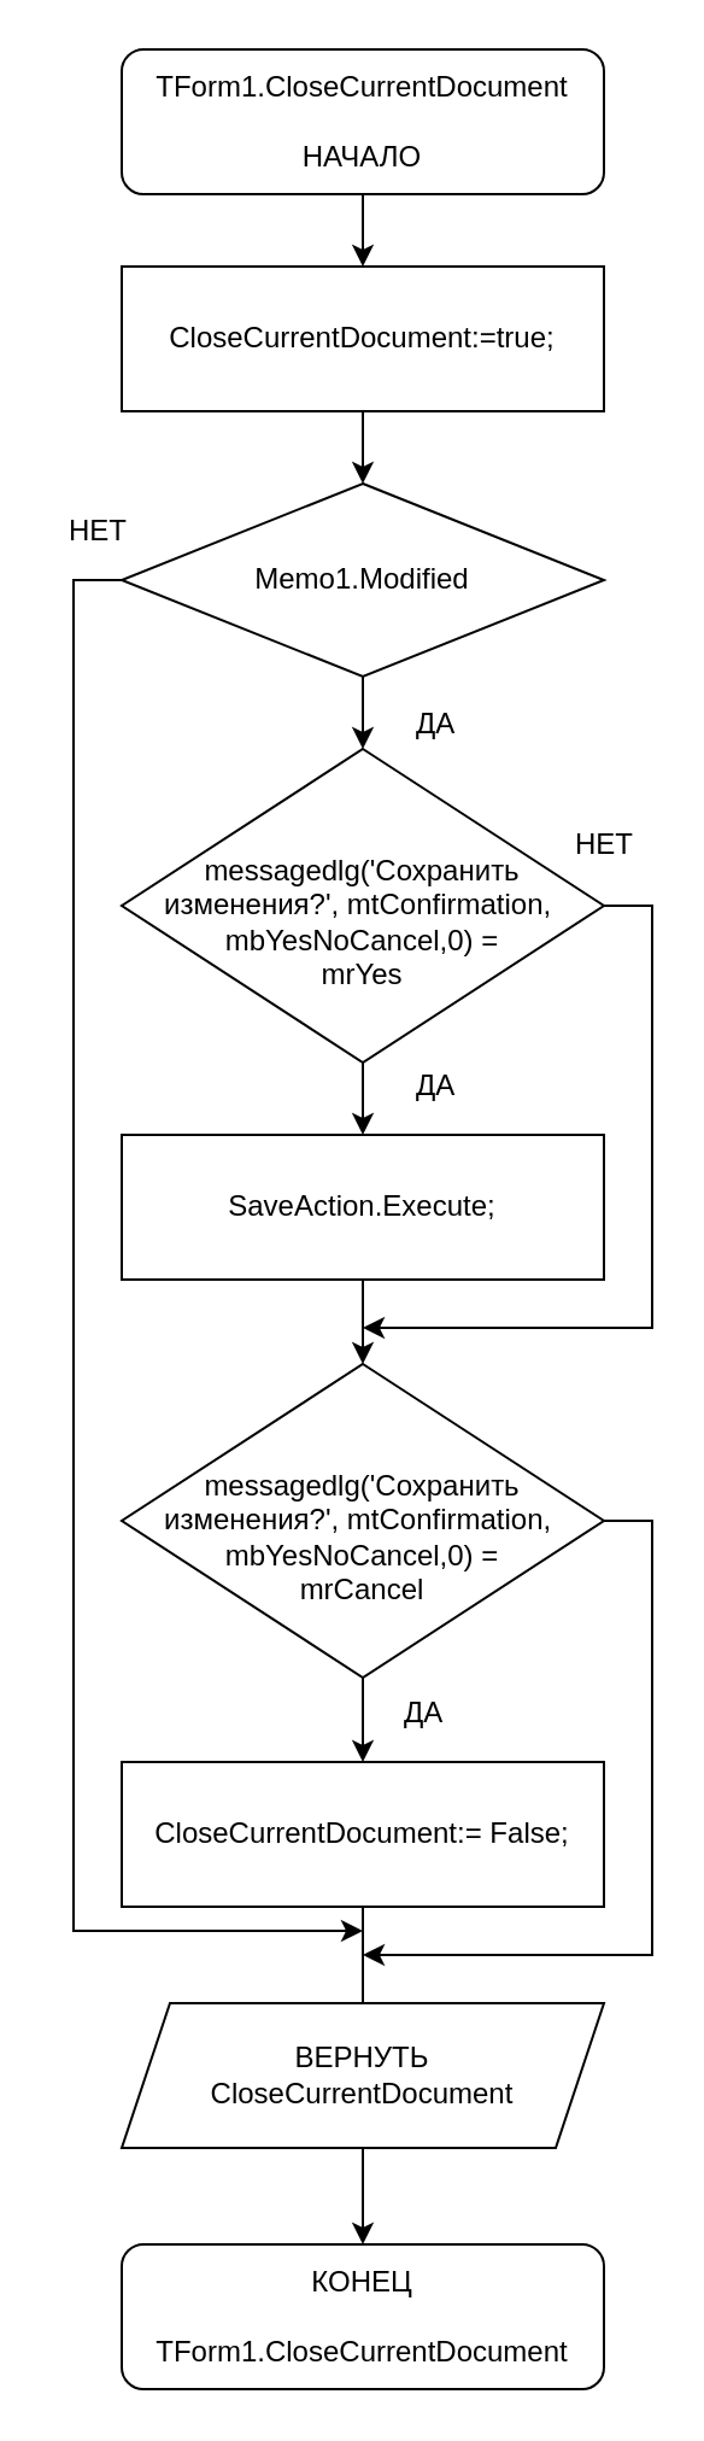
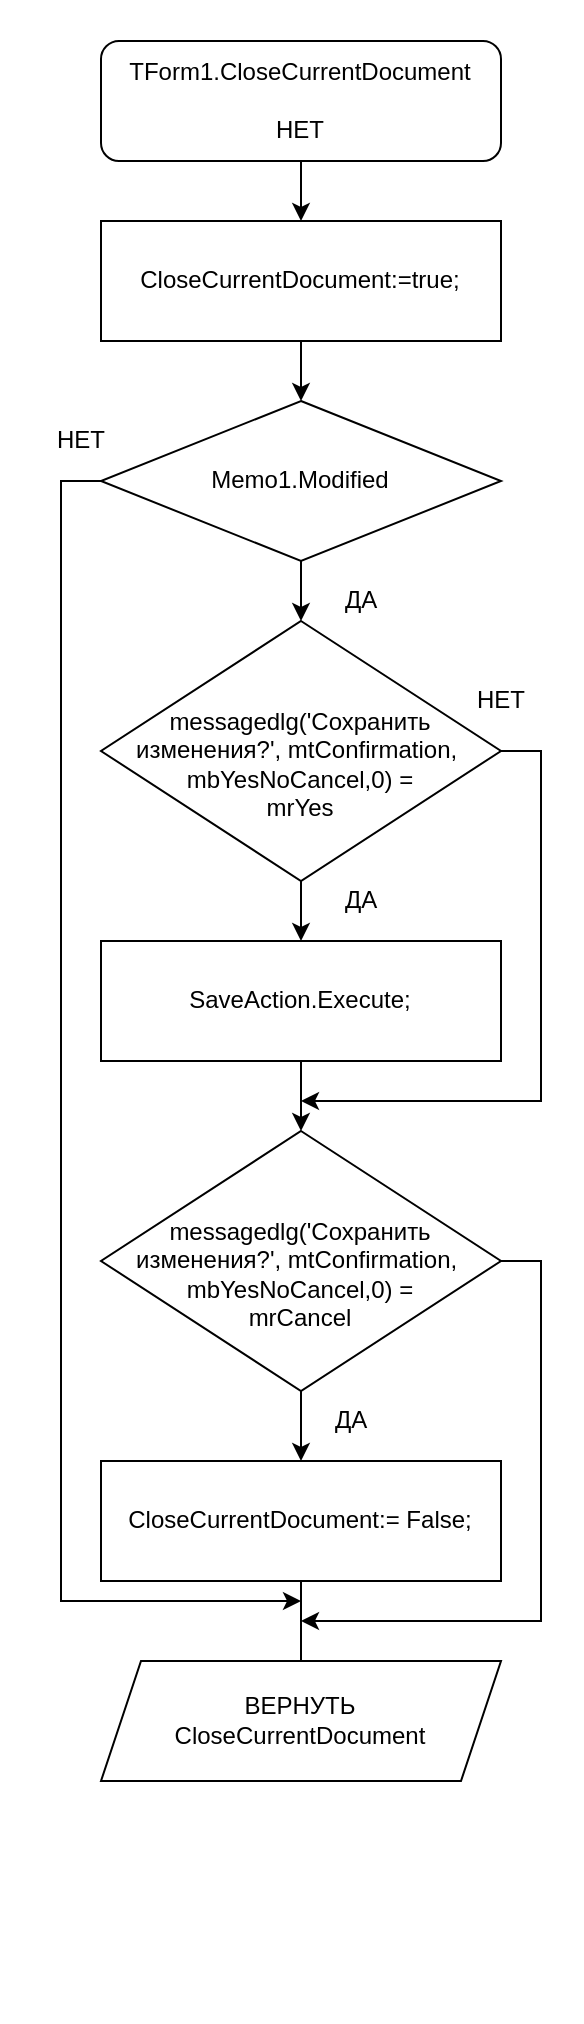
- <mxCell id="3" value="TForm1.CloseCurrentDocument&lt;br&gt;&lt;br&gt;НАЧАЛО" style="rounded=1;whiteSpace=wrap;html=1;" vertex="1" parent="1"><mxGeometry x="50" y="20" width="200" height="60" as="geometry" /></mxCell>
+ <mxCell id="3" value="TForm1.CloseCurrentDocument&lt;br&gt;&lt;br&gt;НЕТ" style="rounded=1;whiteSpace=wrap;html=1;" vertex="1" parent="1"><mxGeometry x="50" y="20" width="200" height="60" as="geometry" /></mxCell>
- <mxCell id="24" style="edgeStyle=orthogonalEdgeStyle;rounded=0;orthogonalLoop=1;jettySize=auto;html=1;exitX=0.5;exitY=1;exitDx=0;exitDy=0;entryX=0.5;entryY=0;entryDx=0;entryDy=0;" edge="1" parent="1" source="25" target="23"><mxGeometry relative="1" as="geometry" /></mxCell>
- <mxCell id="23" value="КОНЕЦ&lt;br&gt;&lt;br&gt;TForm1.CloseCurrentDocument" style="rounded=1;whiteSpace=wrap;html=1;" vertex="1" parent="1"><mxGeometry x="50" y="930" width="200" height="60" as="geometry" /></mxCell>
